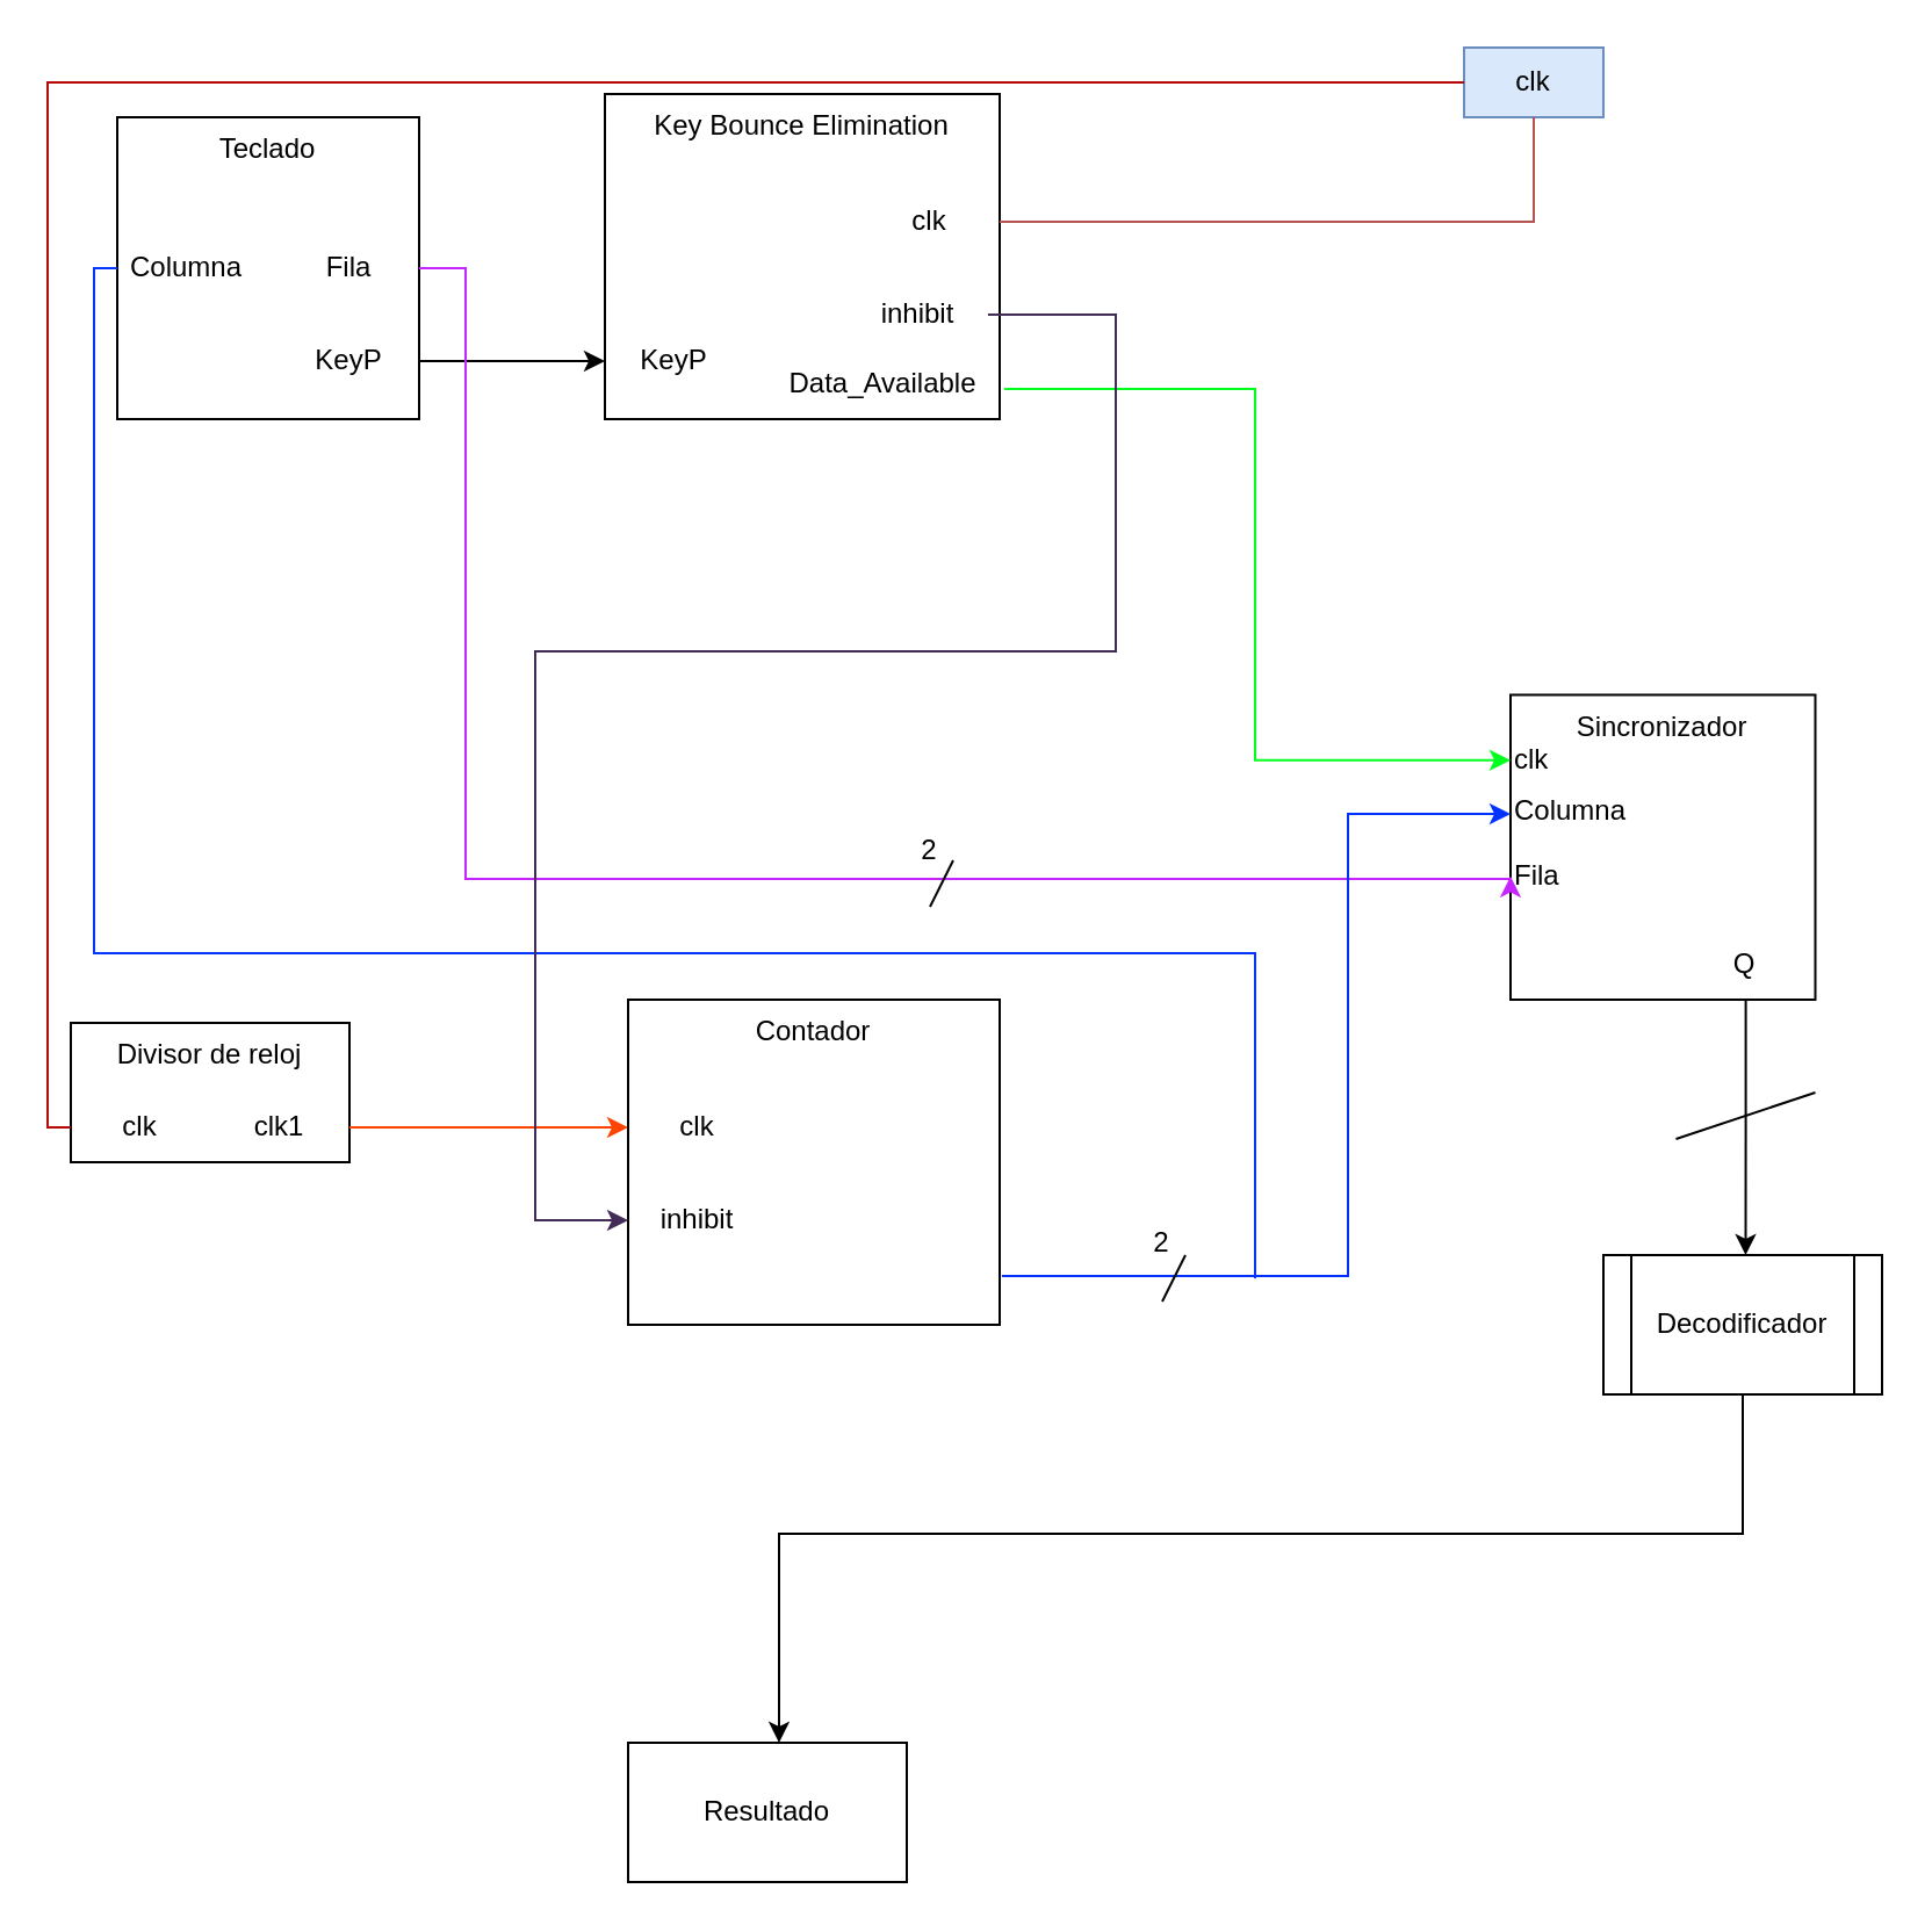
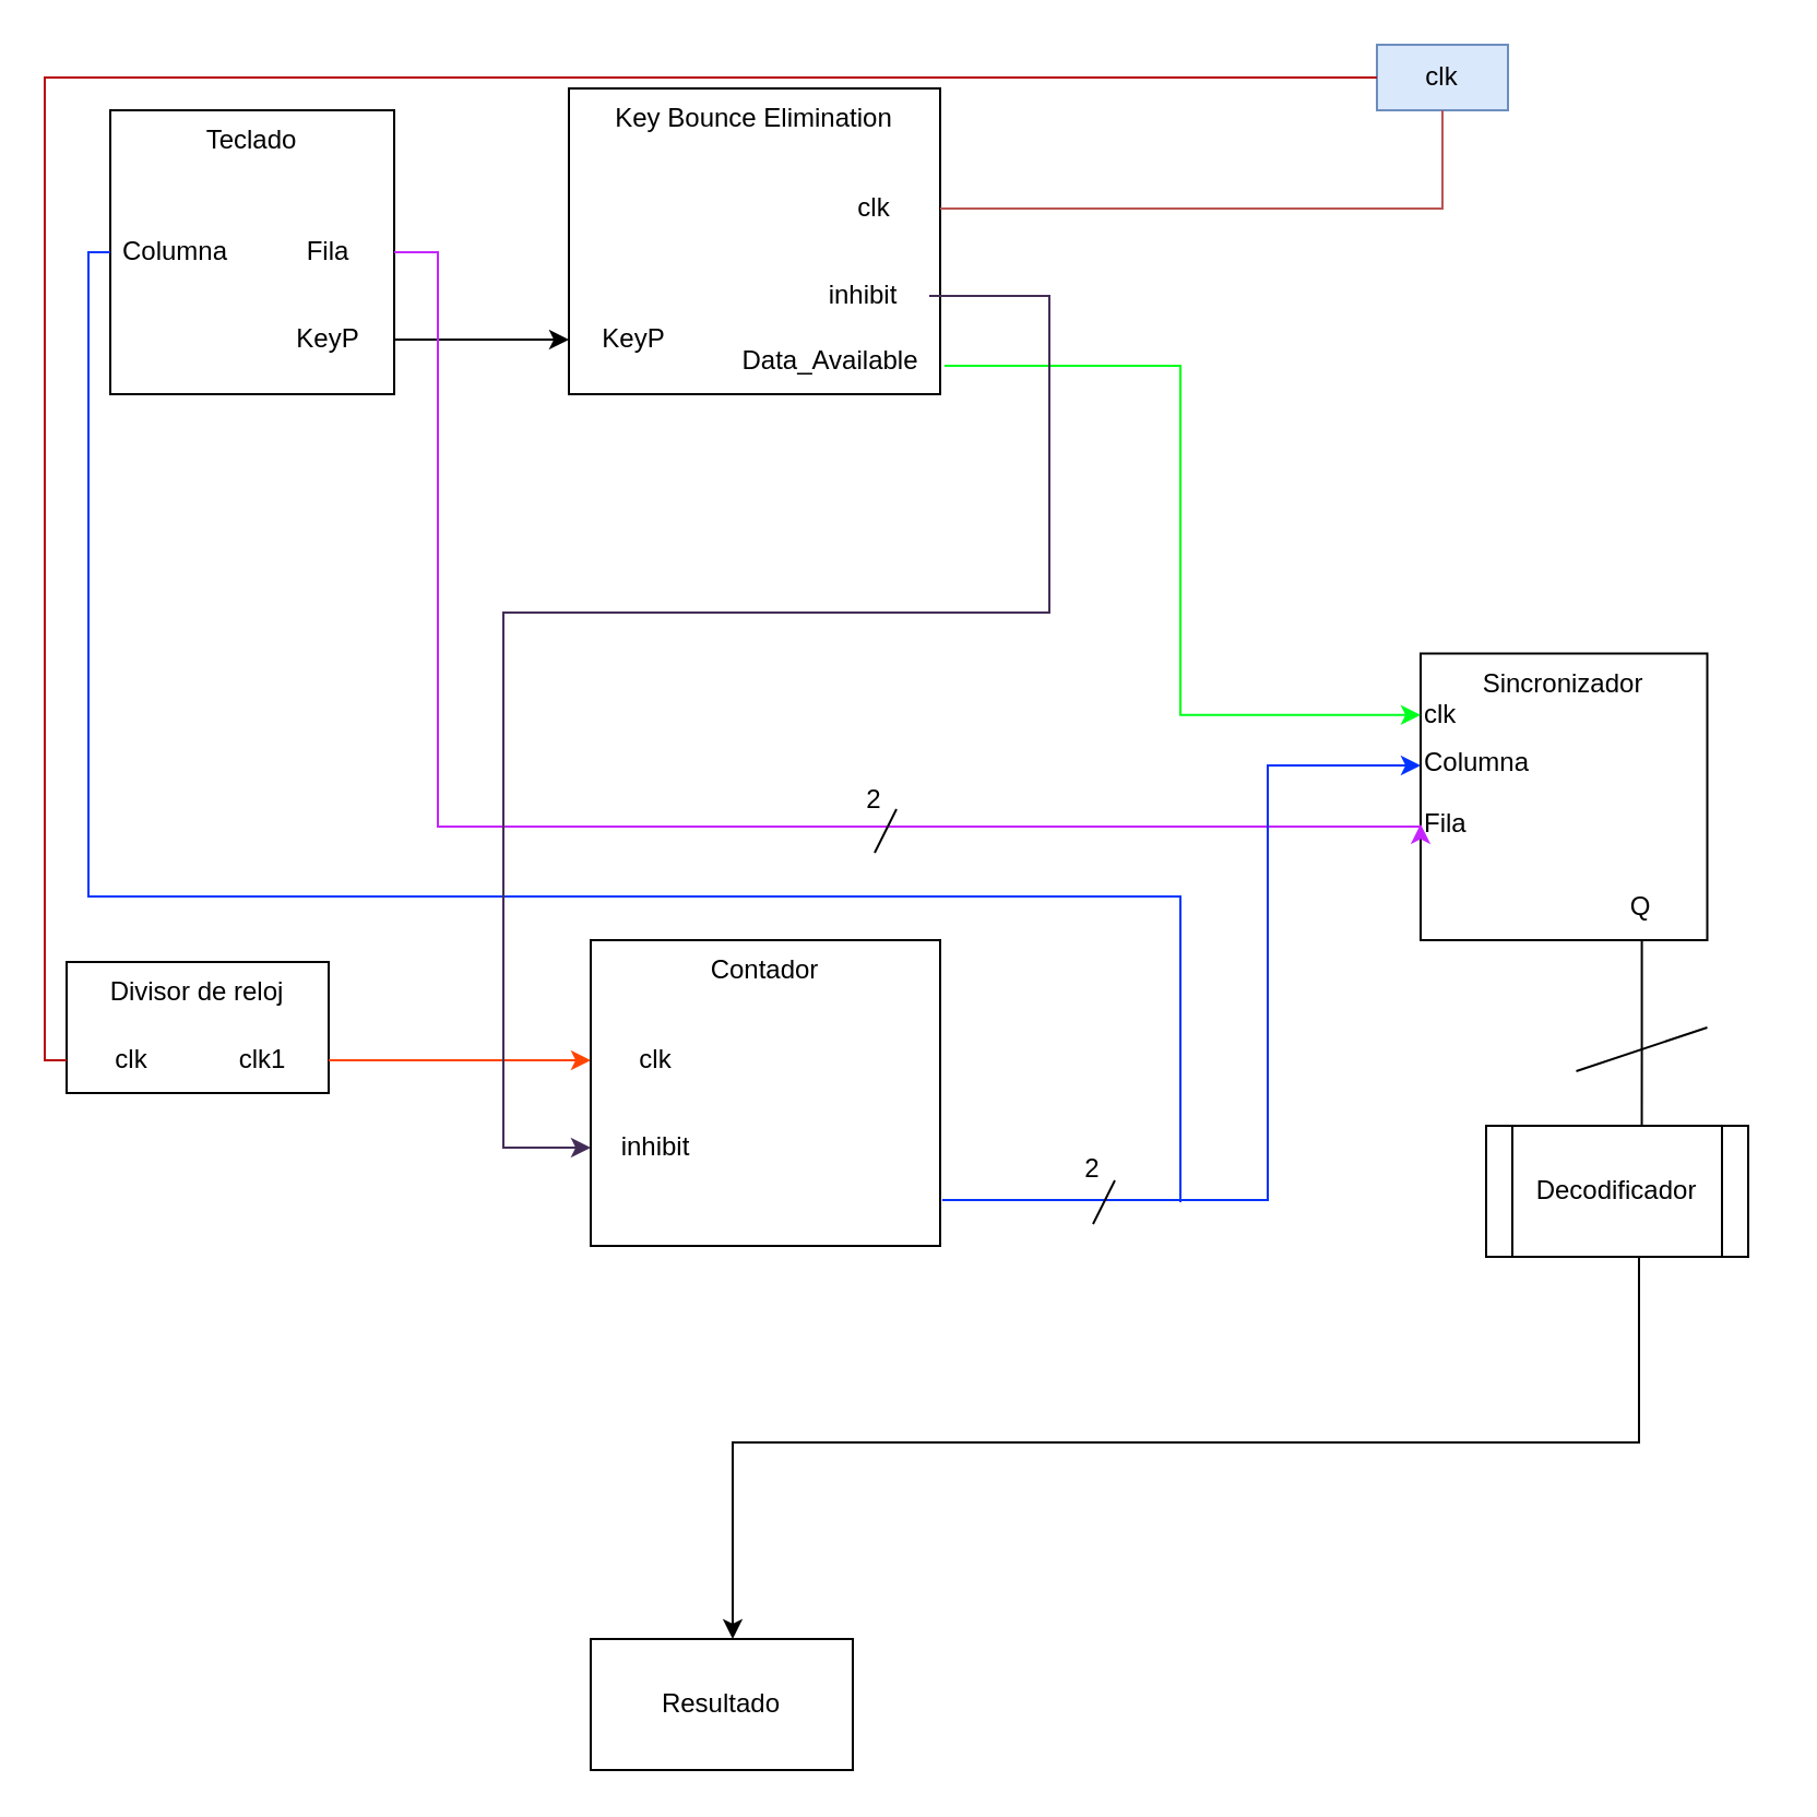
- <mxCell id="44" value="Decodificador" style="shape=process;whiteSpace=wrap;html=1;backgroundOutline=1;" vertex="1" parent="2"><mxGeometry x="670" y="520" width="120" height="60" as="geometry" /></mxCell>
+ <mxCell id="44" value="Decodificador" style="shape=process;whiteSpace=wrap;html=1;backgroundOutline=1;" vertex="1" parent="2"><mxGeometry x="660" y="495" width="120" height="60" as="geometry" /></mxCell>
